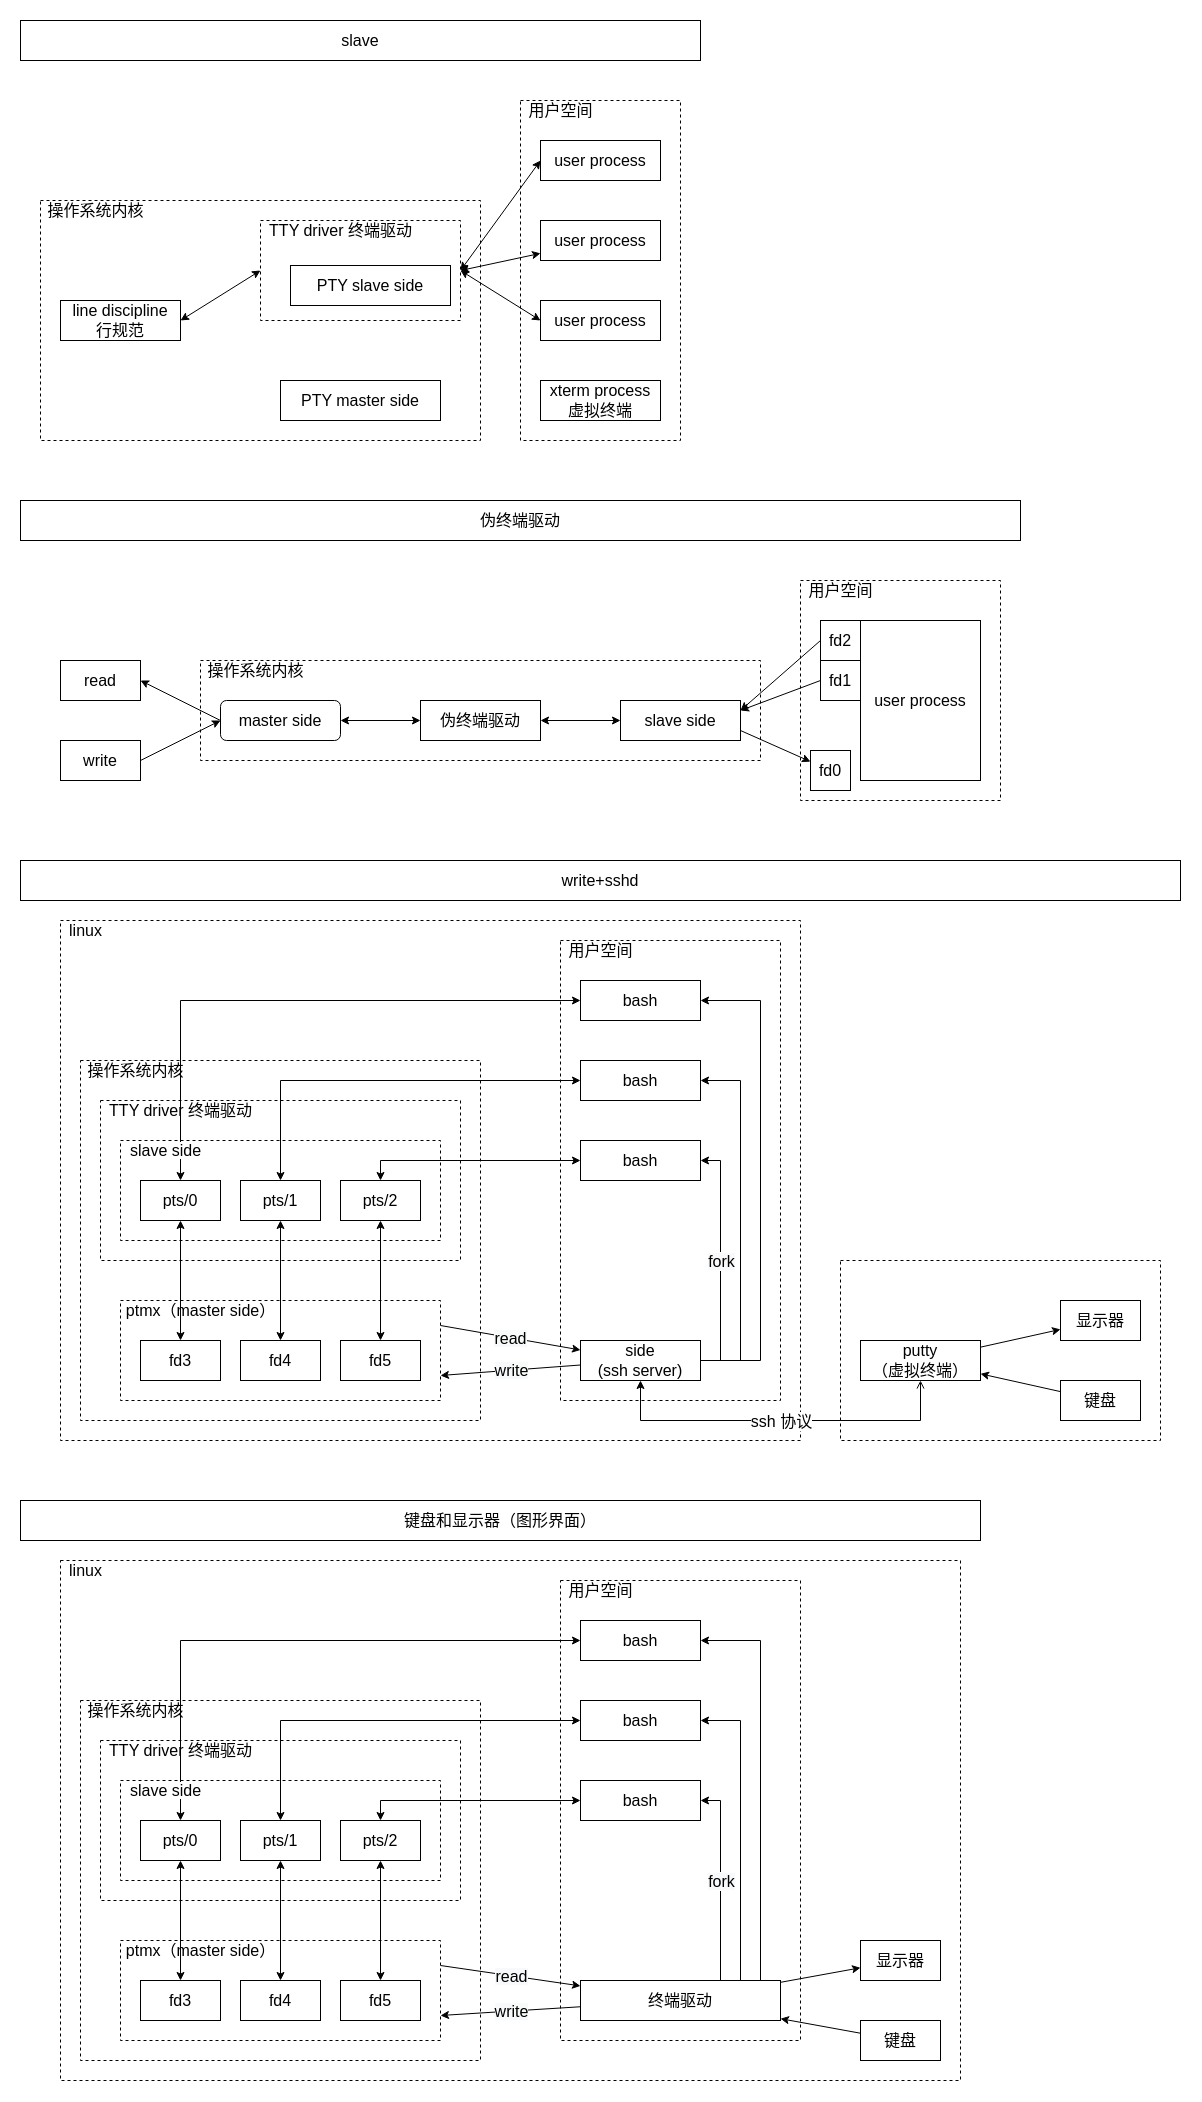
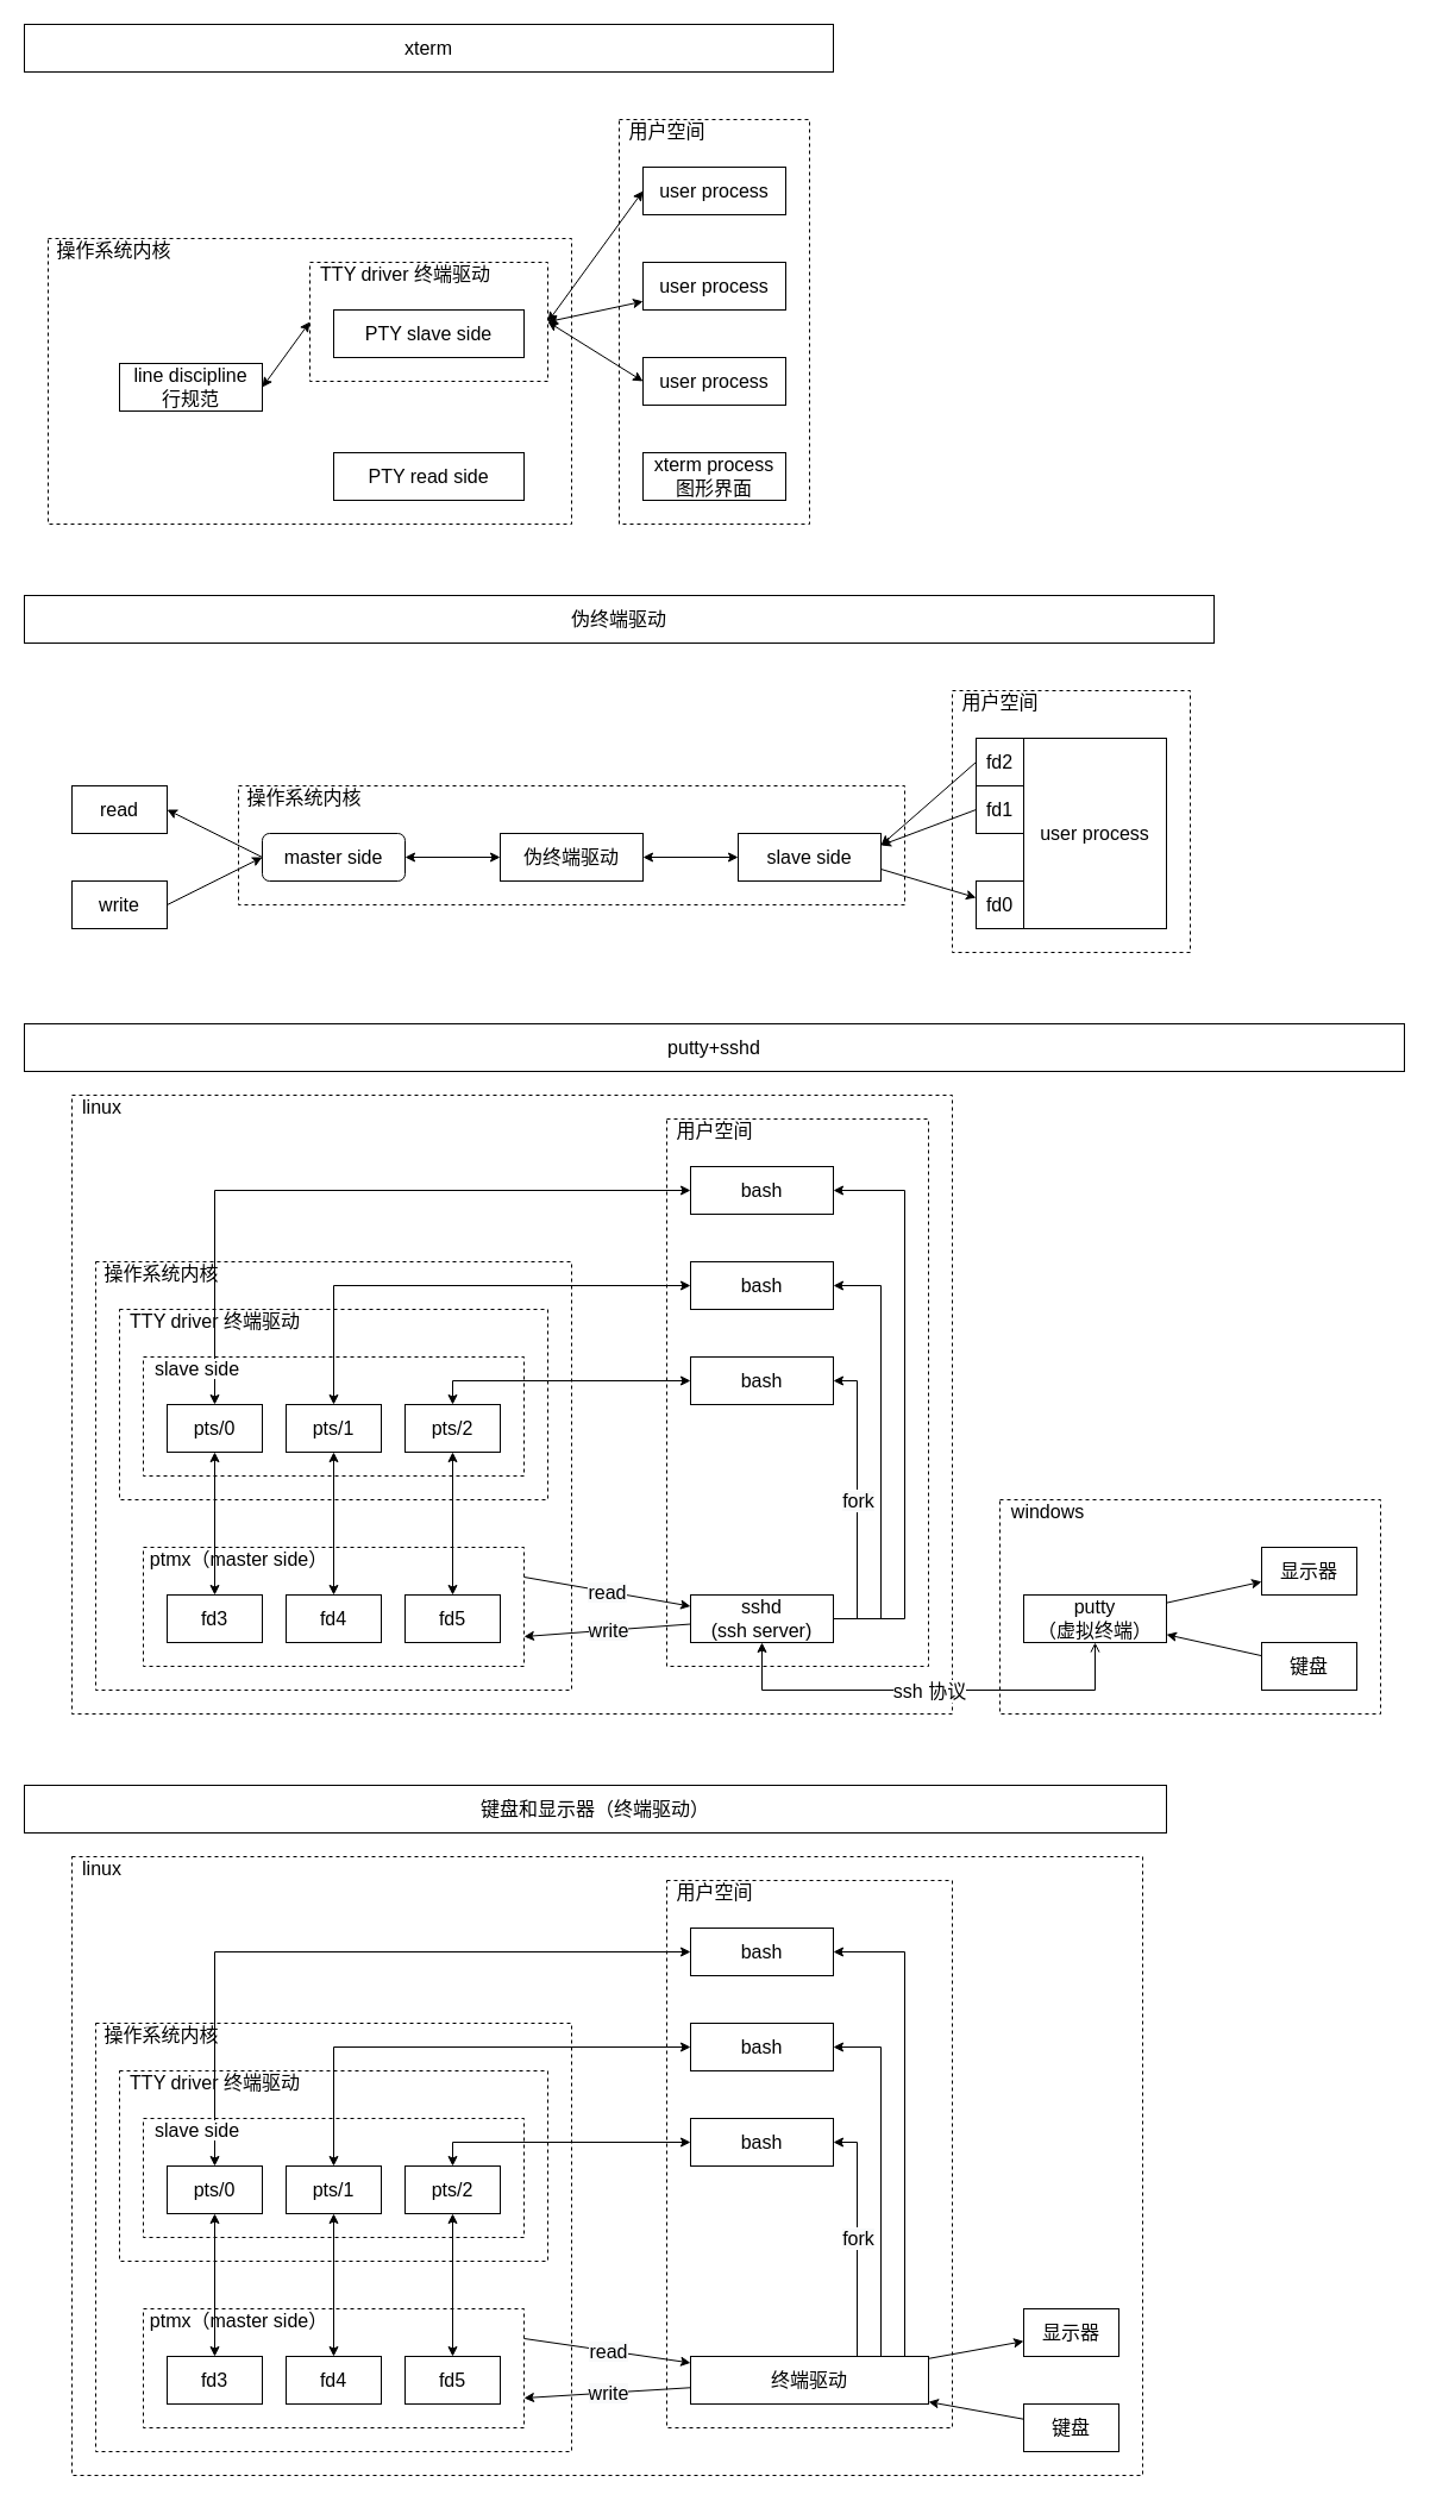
- <mxCell id="26" value="slave" style="rounded=0;whiteSpace=wrap;html=1;fillColor=none;fontSize=16;" parent="1" vertex="1"><mxGeometry x="20" y="20" width="680" height="40" as="geometry" /></mxCell>
+ <mxCell id="26" value="xterm" style="rounded=0;whiteSpace=wrap;html=1;fillColor=none;fontSize=16;" parent="1" vertex="1"><mxGeometry x="20" y="20" width="680" height="40" as="geometry" /></mxCell>
- <mxCell id="22" value="PTY slave side" style="rounded=0;whiteSpace=wrap;html=1;fillColor=none;fontSize=16;" parent="1" vertex="1"><mxGeometry x="290" y="265" width="160" height="40" as="geometry" /></mxCell>
+ <mxCell id="22" value="PTY slave side" style="rounded=0;whiteSpace=wrap;html=1;fillColor=none;fontSize=16;" parent="1" vertex="1"><mxGeometry x="280" y="260" width="160" height="40" as="geometry" /></mxCell>
- <mxCell id="13" value="line discipline&lt;br style=&quot;font-size: 16px;&quot;&gt;行规范" style="rounded=0;whiteSpace=wrap;html=1;fillColor=none;fontSize=16;" parent="1" vertex="1"><mxGeometry x="60" y="300" width="120" height="40" as="geometry" /></mxCell>
+ <mxCell id="13" value="line discipline&lt;br style=&quot;font-size: 16px;&quot;&gt;行规范" style="rounded=0;whiteSpace=wrap;html=1;fillColor=none;fontSize=16;" parent="1" vertex="1"><mxGeometry x="100" y="305" width="120" height="40" as="geometry" /></mxCell>
- <mxCell id="23" value="PTY master side" style="rounded=0;whiteSpace=wrap;html=1;fillColor=none;fontSize=16;" parent="1" vertex="1"><mxGeometry x="280" y="380" width="160" height="40" as="geometry" /></mxCell>
+ <mxCell id="23" value="PTY read side" style="rounded=0;whiteSpace=wrap;html=1;fillColor=none;fontSize=16;" parent="1" vertex="1"><mxGeometry x="280" y="380" width="160" height="40" as="geometry" /></mxCell>
- <mxCell id="24" value="xterm process&lt;br style=&quot;font-size: 16px;&quot;&gt;虚拟终端" style="rounded=0;whiteSpace=wrap;html=1;fillColor=none;fontSize=16;" parent="1" vertex="1"><mxGeometry x="540" y="380" width="120" height="40" as="geometry" /></mxCell>
+ <mxCell id="24" value="xterm process&lt;br style=&quot;font-size: 16px;&quot;&gt;图形界面" style="rounded=0;whiteSpace=wrap;html=1;fillColor=none;fontSize=16;" parent="1" vertex="1"><mxGeometry x="540" y="380" width="120" height="40" as="geometry" /></mxCell>
- <mxCell id="31" value="fd0" style="rounded=0;whiteSpace=wrap;html=1;fontSize=16;fillColor=none;" parent="1" vertex="1"><mxGeometry x="810" y="750" width="40" height="40" as="geometry" /></mxCell>
+ <mxCell id="31" value="fd0" style="rounded=0;whiteSpace=wrap;html=1;fontSize=16;fillColor=none;" parent="1" vertex="1"><mxGeometry x="820" y="740" width="40" height="40" as="geometry" /></mxCell>
- <mxCell id="58" value="write+sshd" style="rounded=0;whiteSpace=wrap;html=1;fillColor=none;fontSize=16;" parent="1" vertex="1"><mxGeometry x="20" y="860" width="1160" height="40" as="geometry" /></mxCell>
+ <mxCell id="58" value="putty+sshd" style="rounded=0;whiteSpace=wrap;html=1;fillColor=none;fontSize=16;" parent="1" vertex="1"><mxGeometry x="20" y="860" width="1160" height="40" as="geometry" /></mxCell>
+ <mxCell id="75" value="&lt;span style=&quot;font-size: 16px&quot;&gt;windows&lt;/span&gt;" style="text;html=1;align=center;verticalAlign=middle;resizable=0;points=[];autosize=1;strokeColor=none;fillColor=none;fontSize=16;" parent="1" vertex="1"><mxGeometry x="840" y="1260" width="80" height="20" as="geometry" /></mxCell>
- <mxCell id="50" value="side&lt;br style=&quot;font-size: 16px;&quot;&gt;(ssh server)" style="rounded=0;whiteSpace=wrap;html=1;fillColor=none;fontSize=16;" parent="1" vertex="1"><mxGeometry x="580" y="1340" width="120" height="40" as="geometry" /></mxCell>
+ <mxCell id="50" value="sshd&lt;br style=&quot;font-size: 16px;&quot;&gt;(ssh server)" style="rounded=0;whiteSpace=wrap;html=1;fillColor=none;fontSize=16;" parent="1" vertex="1"><mxGeometry x="580" y="1340" width="120" height="40" as="geometry" /></mxCell>
- <mxCell id="59" value="键盘和显示器（图形界面）" style="rounded=0;whiteSpace=wrap;html=1;fillColor=none;fontSize=16;" parent="1" vertex="1"><mxGeometry x="20" y="1500" width="960" height="40" as="geometry" /></mxCell>
+ <mxCell id="59" value="键盘和显示器（终端驱动）" style="rounded=0;whiteSpace=wrap;html=1;fillColor=none;fontSize=16;" parent="1" vertex="1"><mxGeometry x="20" y="1500" width="960" height="40" as="geometry" /></mxCell>
